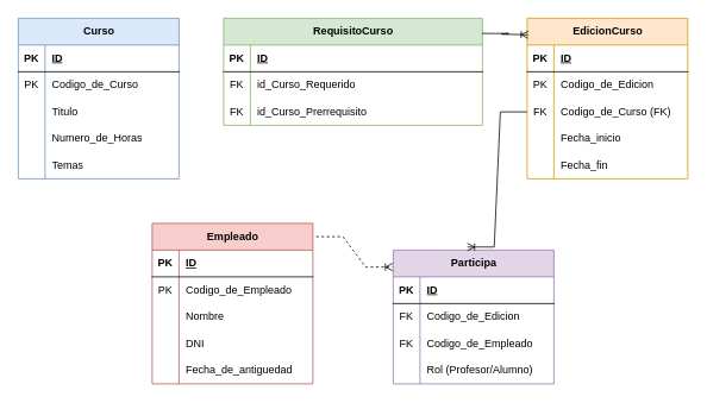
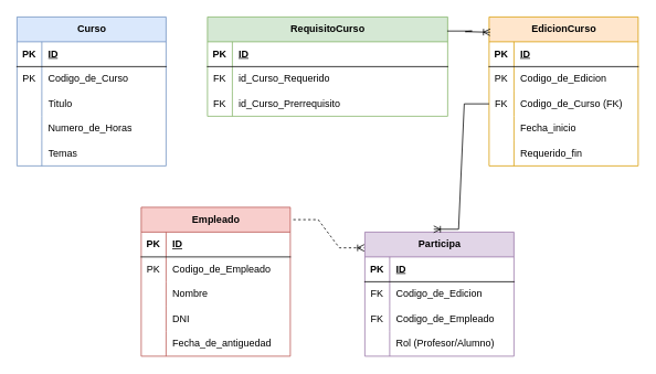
- <mxCell id="59" value="Fecha_fin" style="shape=partialRectangle;connectable=0;fillColor=none;top=0;left=0;bottom=0;right=0;align=left;spacingLeft=6;overflow=hidden;whiteSpace=wrap;html=1;" vertex="1" parent="57"><mxGeometry x="30" width="150" height="30" as="geometry"><mxRectangle width="150" height="30" as="alternateBounds" /></mxGeometry></mxCell>
+ <mxCell id="59" value="Requerido_fin" style="shape=partialRectangle;connectable=0;fillColor=none;top=0;left=0;bottom=0;right=0;align=left;spacingLeft=6;overflow=hidden;whiteSpace=wrap;html=1;" vertex="1" parent="57"><mxGeometry x="30" width="150" height="30" as="geometry"><mxRectangle width="150" height="30" as="alternateBounds" /></mxGeometry></mxCell>
